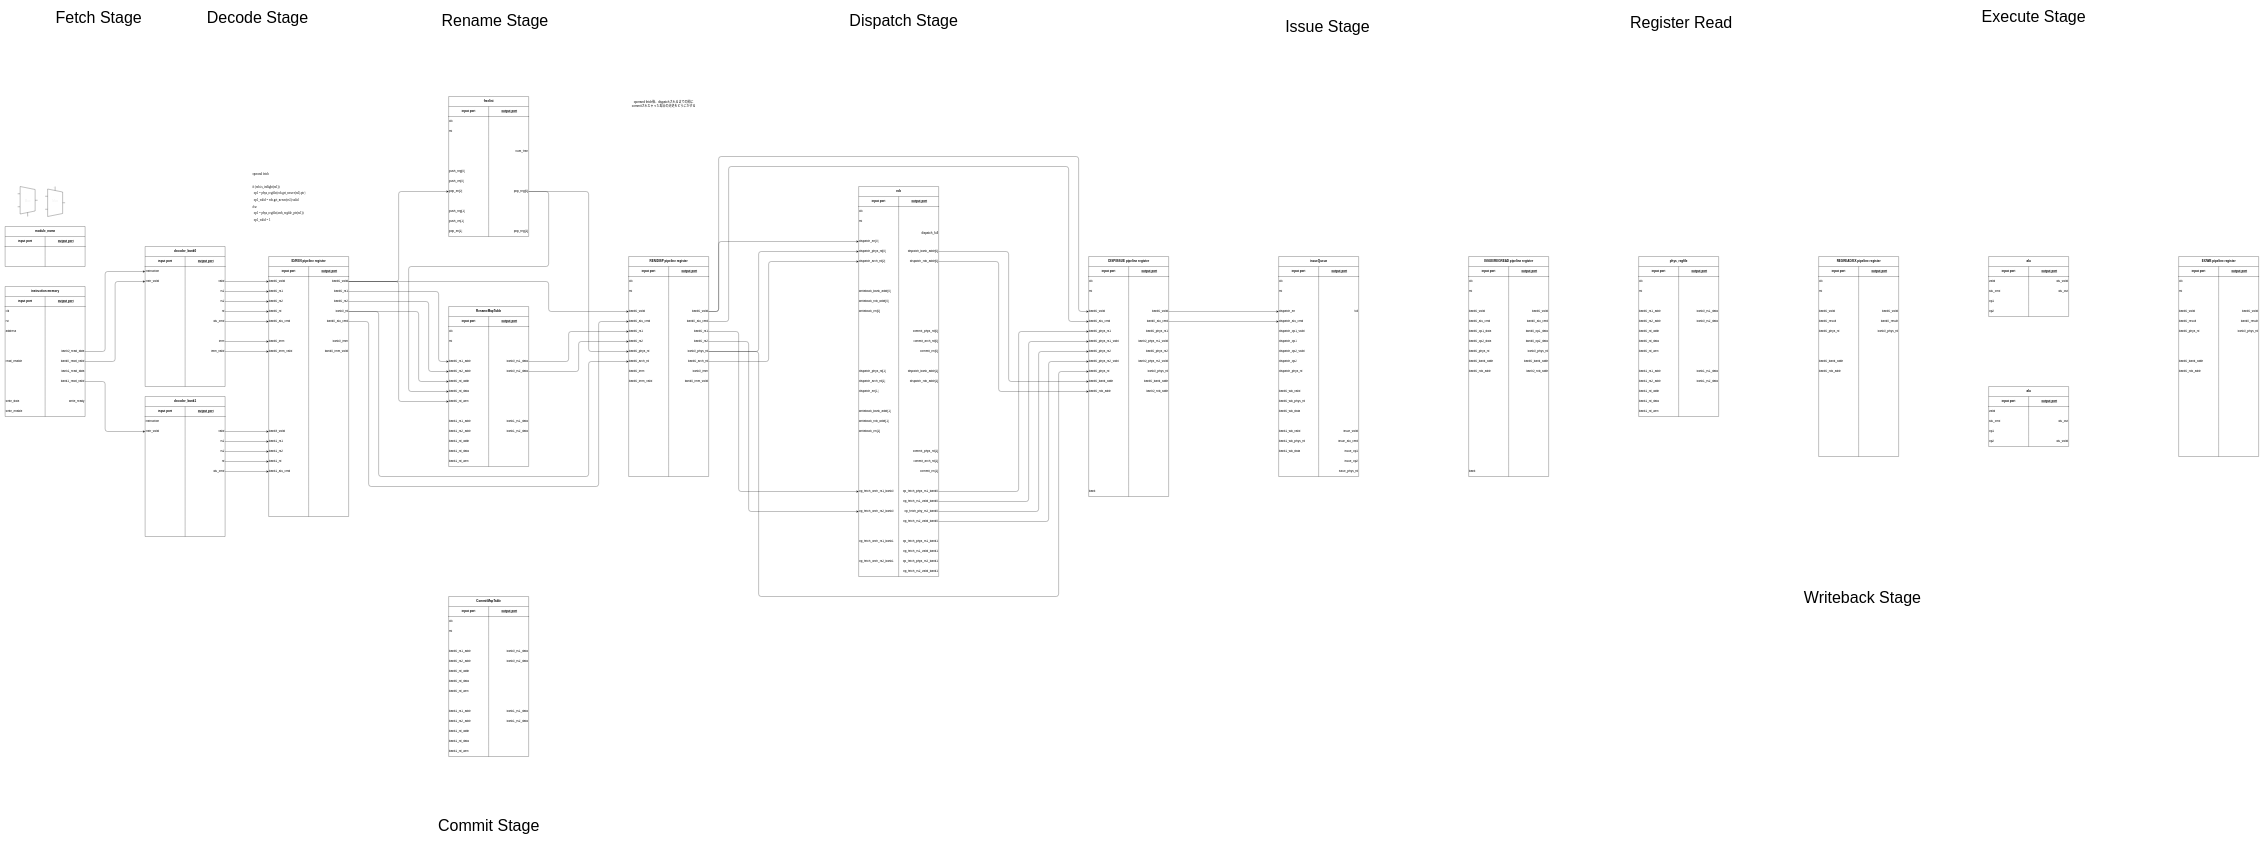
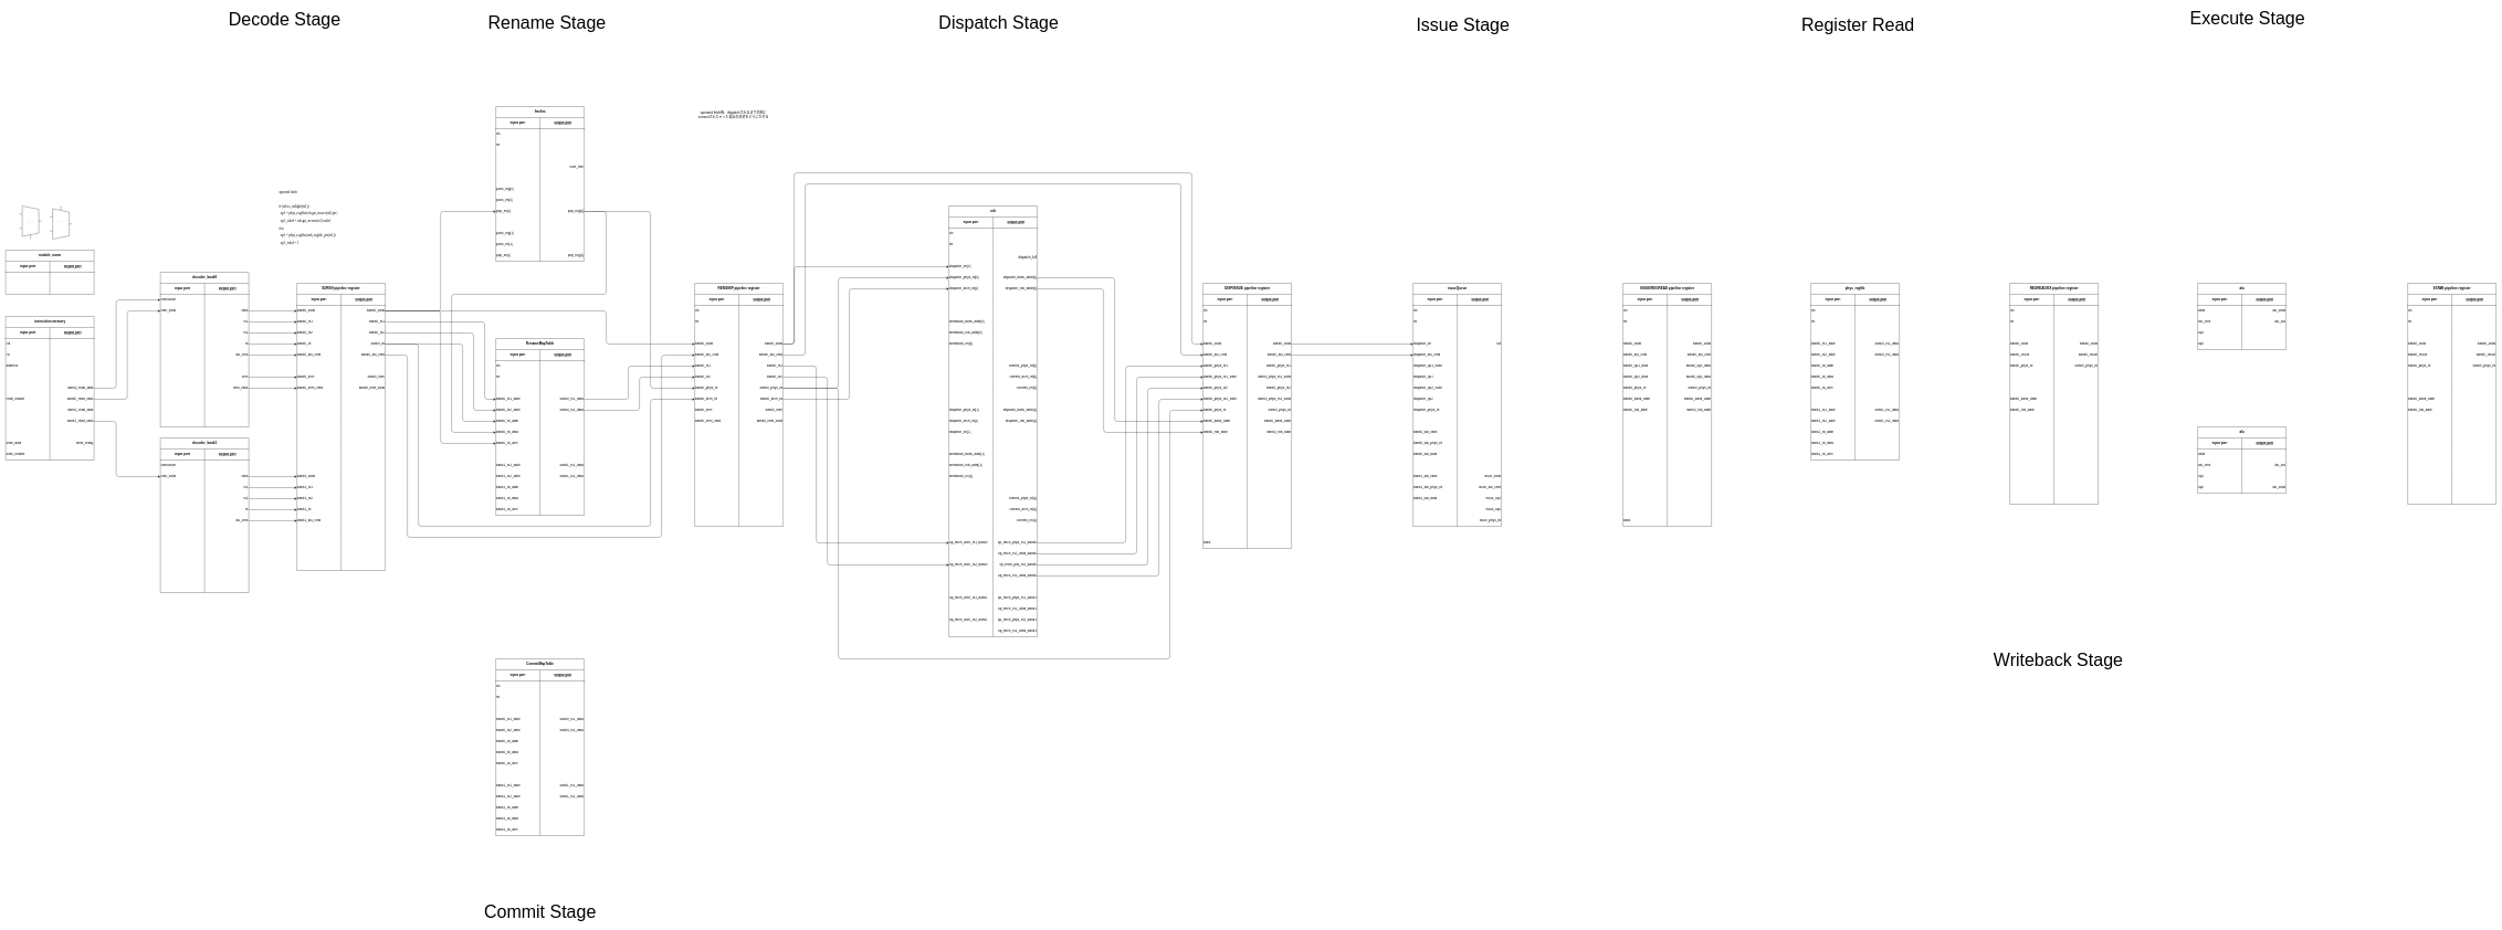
- <mxCell id="700" value="Fetch Stage" style="text;html=1;align=center;verticalAlign=middle;resizable=0;points=[];autosize=1;fontSize=64;" parent="1" vertex="1"><mxGeometry x="209" y="26" width="370" height="90" as="geometry" /></mxCell>
- <mxCell id="933" value="Issue Stage" style="text;html=1;align=center;verticalAlign=middle;resizable=0;points=[];autosize=1;fontSize=64;" parent="1" vertex="1"><mxGeometry x="5129" y="60" width="360" height="90" as="geometry" /></mxCell>
+ <mxCell id="933" value="Issue Stage" style="text;html=1;align=center;verticalAlign=middle;resizable=0;points=[];autosize=1;fontSize=64;" parent="1" vertex="1"><mxGeometry x="5114" y="45" width="360" height="90" as="geometry" /></mxCell>
